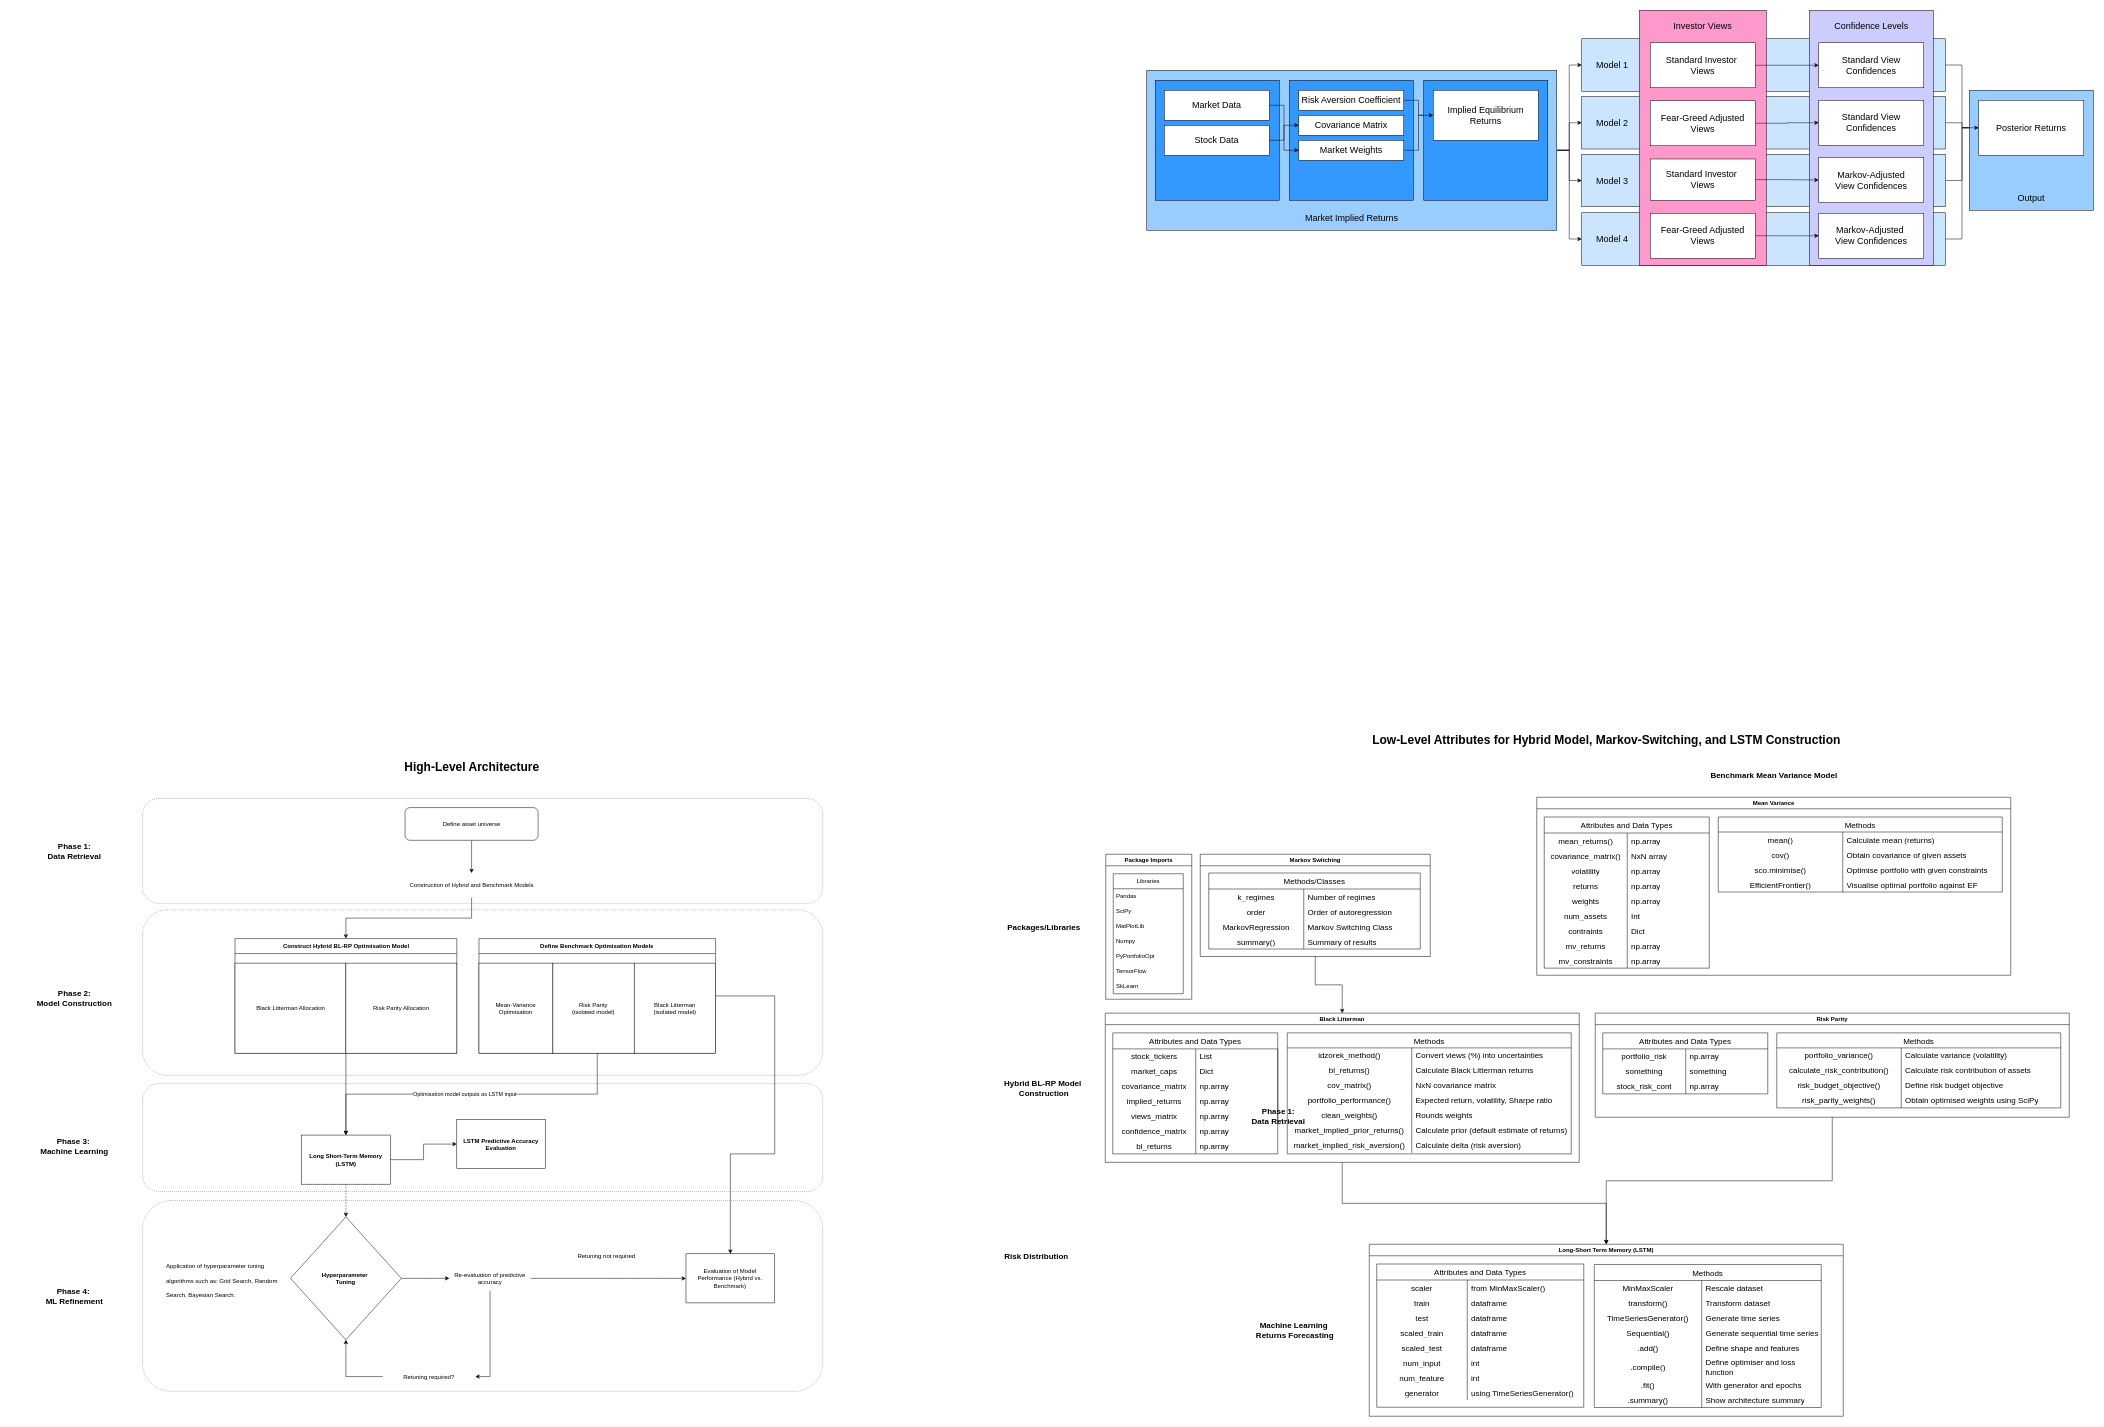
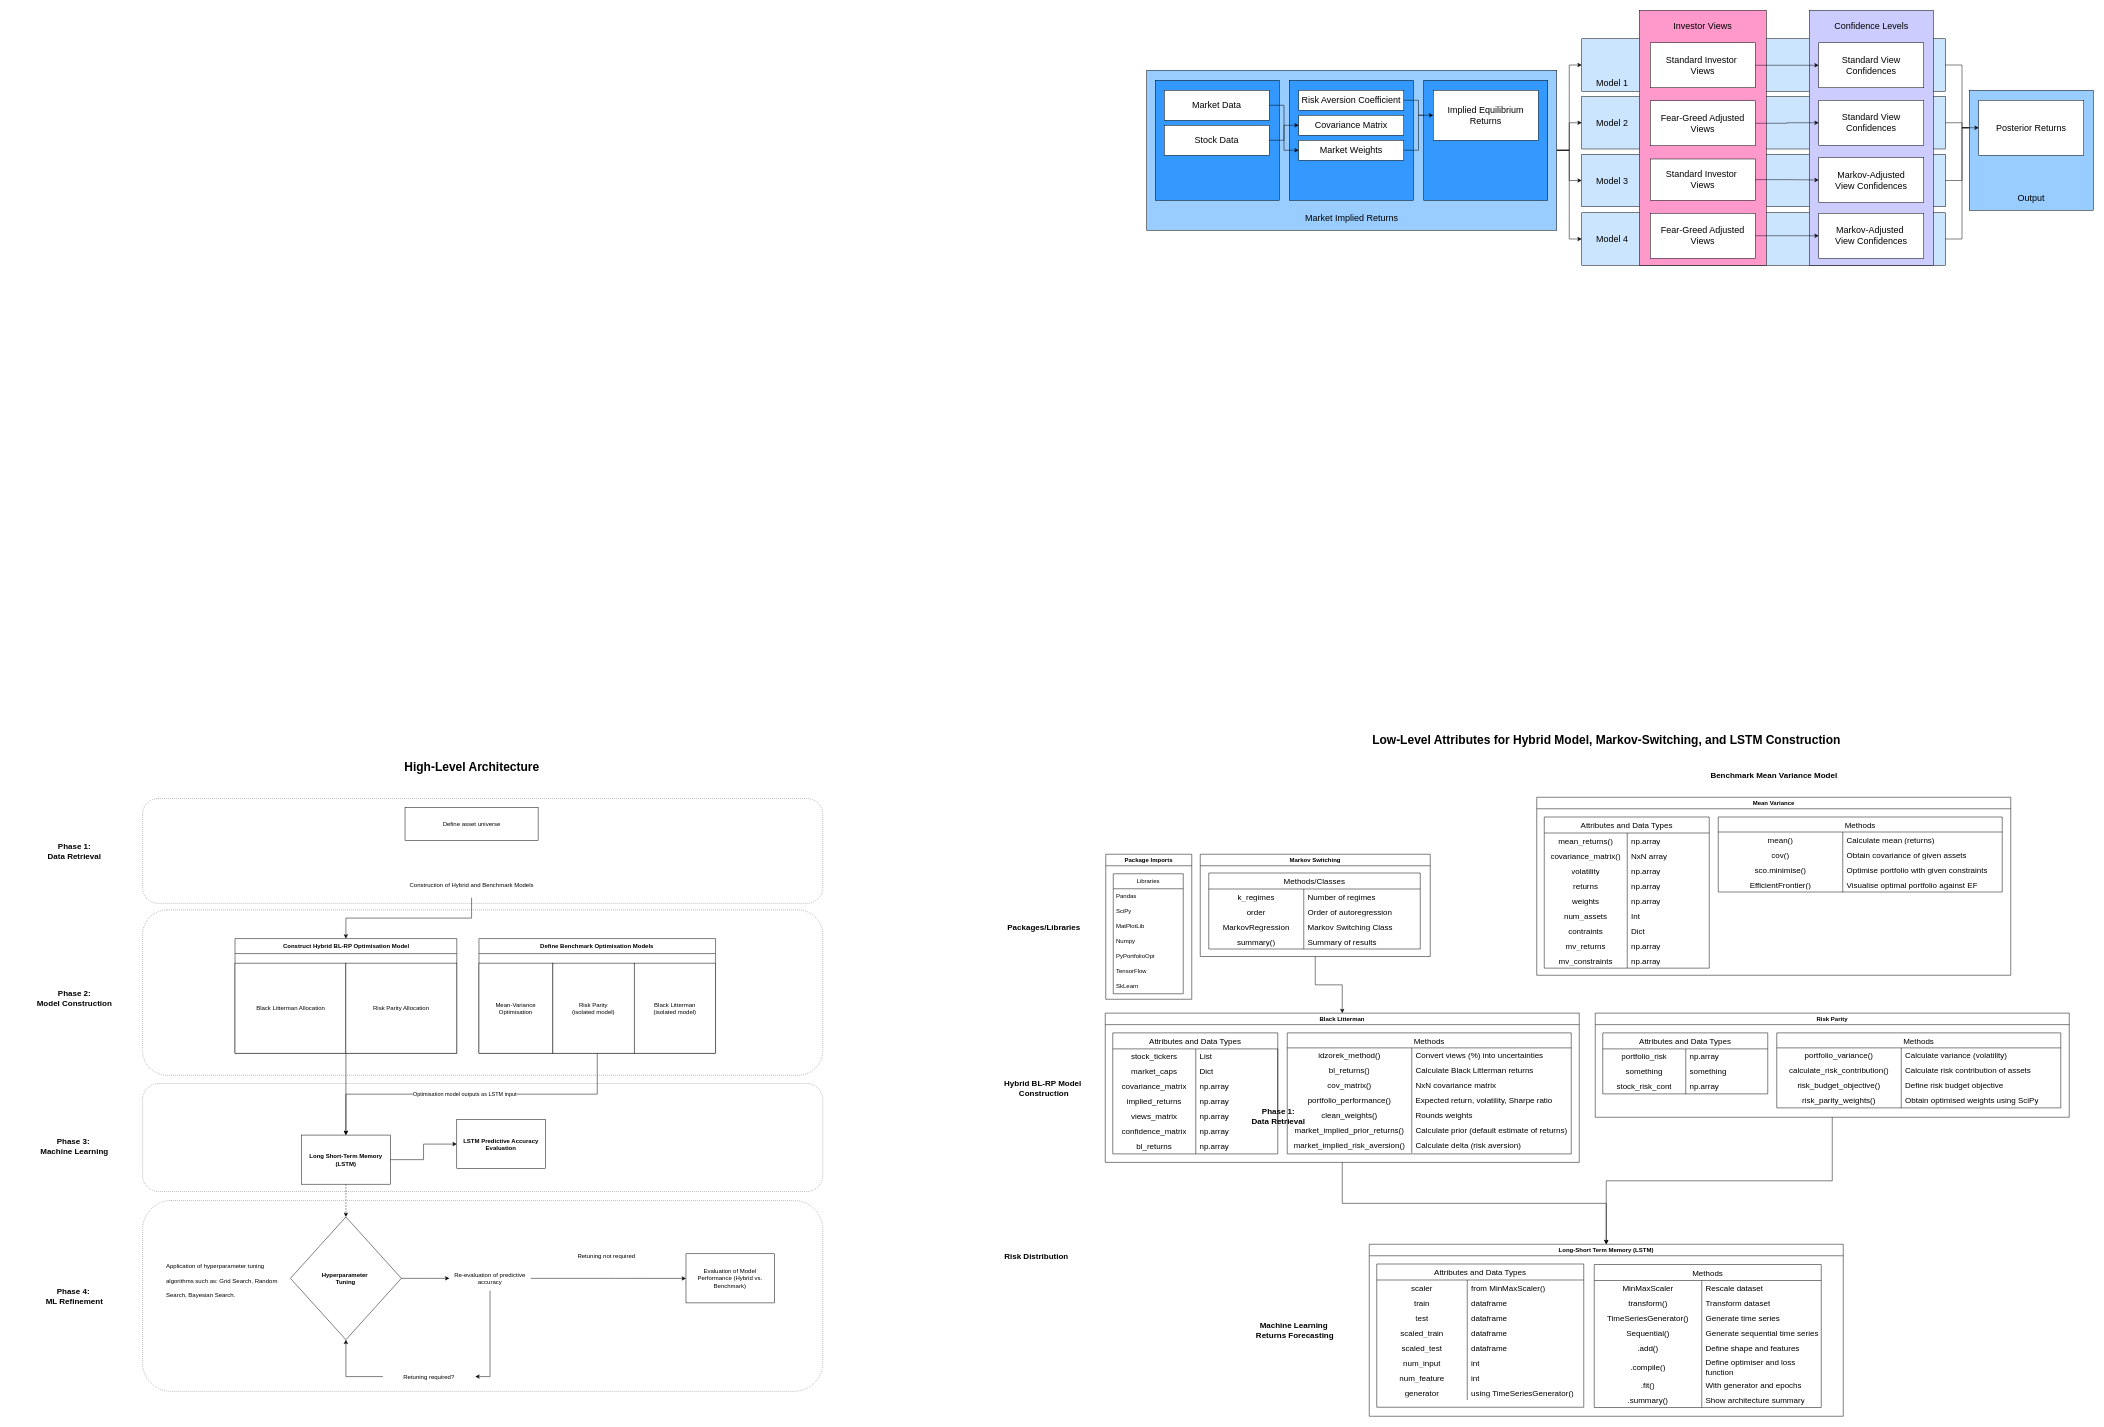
- <mxCell id="278" value="&lt;font style=&quot;font-size: 18px;&quot;&gt;Model 1&lt;/font&gt;" style="text;html=1;align=center;verticalAlign=middle;whiteSpace=wrap;rounded=0;" vertex="1" parent="1"><mxGeometry x="3179" y="115" width="90" height="30" as="geometry" /></mxCell>
+ <mxCell id="278" value="&lt;font style=&quot;font-size: 18px;&quot;&gt;Model 1&lt;/font&gt;" style="text;html=1;align=center;verticalAlign=middle;whiteSpace=wrap;rounded=0;" vertex="1" parent="1"><mxGeometry x="3179" y="150" width="90" height="30" as="geometry" /></mxCell>
- <mxCell id="217" value="Define asset universe" style="whiteSpace=wrap;html=1;rounded=1;" parent="211" vertex="1"><mxGeometry x="789.581" y="114.625" width="266.151" height="65.5" as="geometry" /></mxCell>
+ <mxCell id="217" value="Define asset universe" style="rounded=0;whiteSpace=wrap;html=1;" parent="211" vertex="1"><mxGeometry x="789.581" y="114.625" width="266.151" height="65.5" as="geometry" /></mxCell>
- <mxCell id="216" style="edgeStyle=orthogonalEdgeStyle;rounded=0;orthogonalLoop=1;jettySize=auto;html=1;exitX=0.5;exitY=1;exitDx=0;exitDy=0;entryX=0.5;entryY=0;entryDx=0;entryDy=0;" parent="211" source="217" target="245" edge="1"><mxGeometry relative="1" as="geometry" /></mxCell>
- <mxCell id="237" style="edgeStyle=orthogonalEdgeStyle;rounded=0;orthogonalLoop=1;jettySize=auto;html=1;entryX=0.5;entryY=0;entryDx=0;entryDy=0;" parent="211" source="240" target="234" edge="1"><mxGeometry relative="1" as="geometry"><mxPoint x="1440.173" y="900.625" as="targetPoint" /><Array as="points"><mxPoint x="1528.89" y="491.25" /><mxPoint x="1528.89" y="807.288" /><mxPoint x="1440.173" y="807.288" /></Array></mxGeometry></mxCell>
